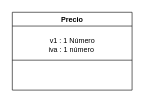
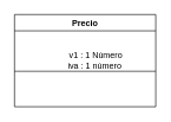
- <mxCell id="3" value="v1 : 1 Número&lt;br&gt;iva : 1 número&amp;nbsp;" style="text;html=1;align=center;verticalAlign=middle;resizable=0;points=[];autosize=1;strokeColor=none;fillColor=none;" vertex="1" parent="2"><mxGeometry x="55" y="40" width="90" height="30" as="geometry" /></mxCell>
+ <mxCell id="3" value="v1 : 1 Número&lt;br&gt;iva : 1 número&amp;nbsp;" style="text;html=1;align=center;verticalAlign=middle;resizable=0;points=[];autosize=1;strokeColor=none;fillColor=none;" vertex="1" parent="2"><mxGeometry x="70" y="50" width="90" height="30" as="geometry" /></mxCell>
